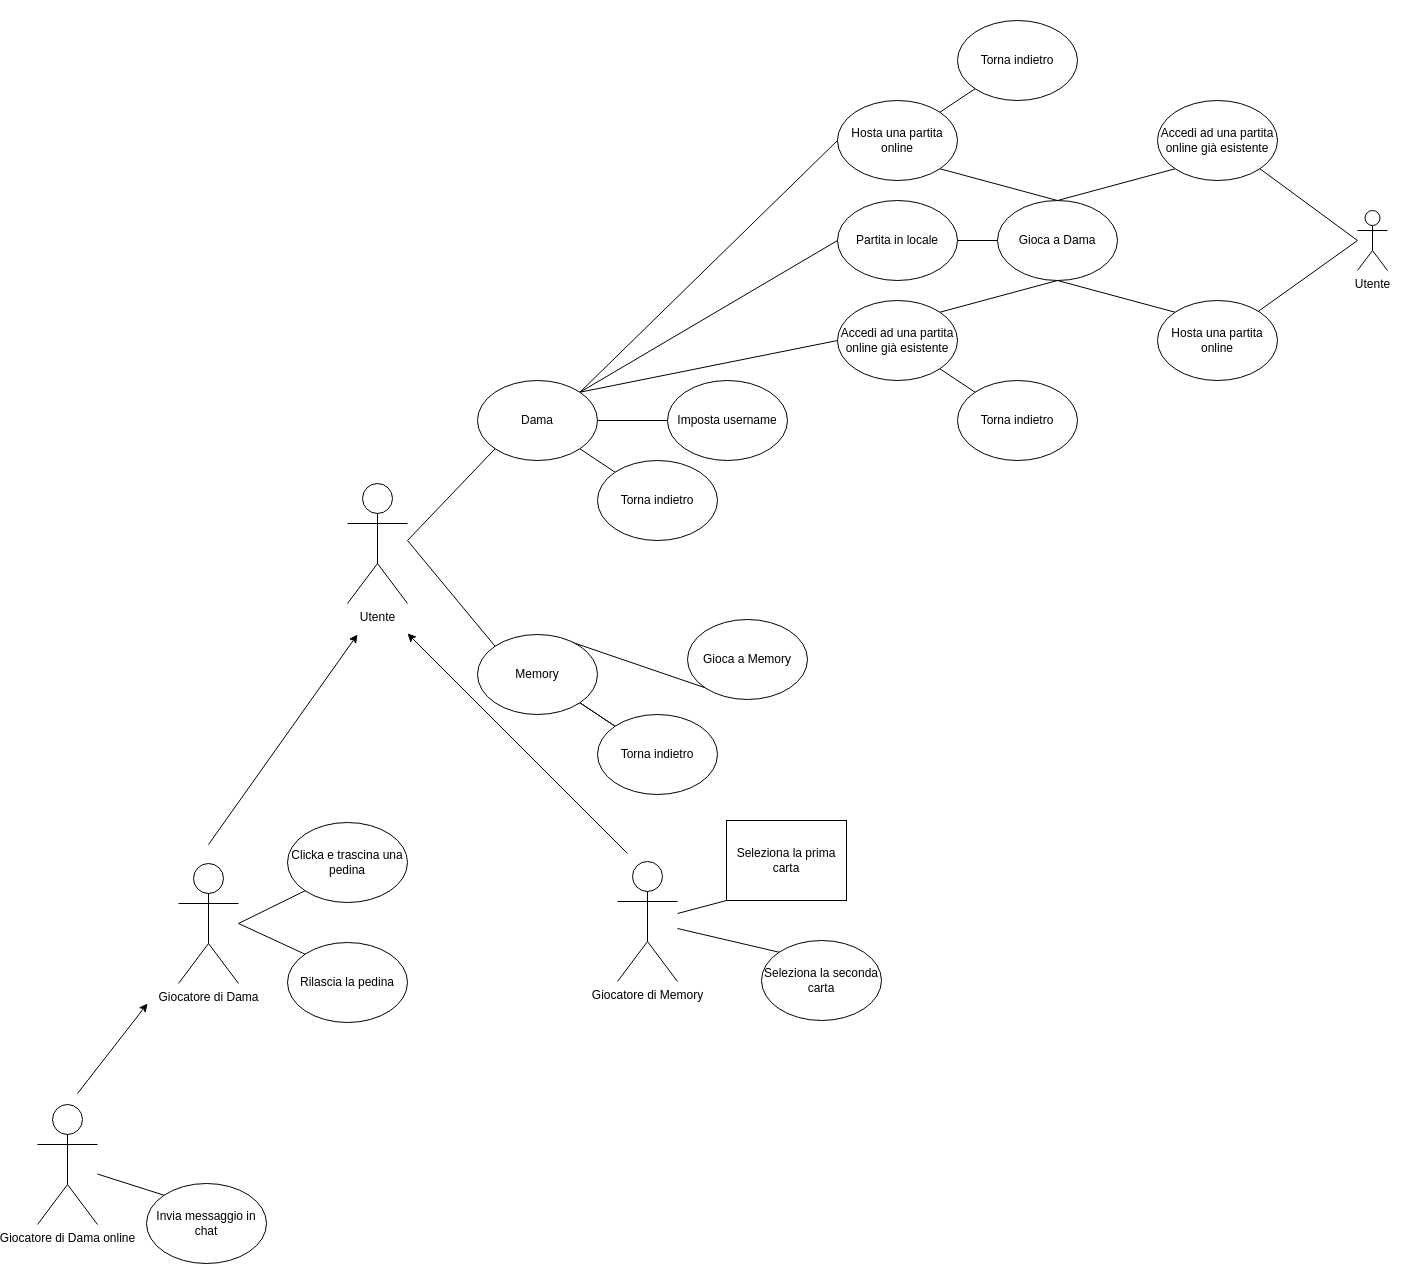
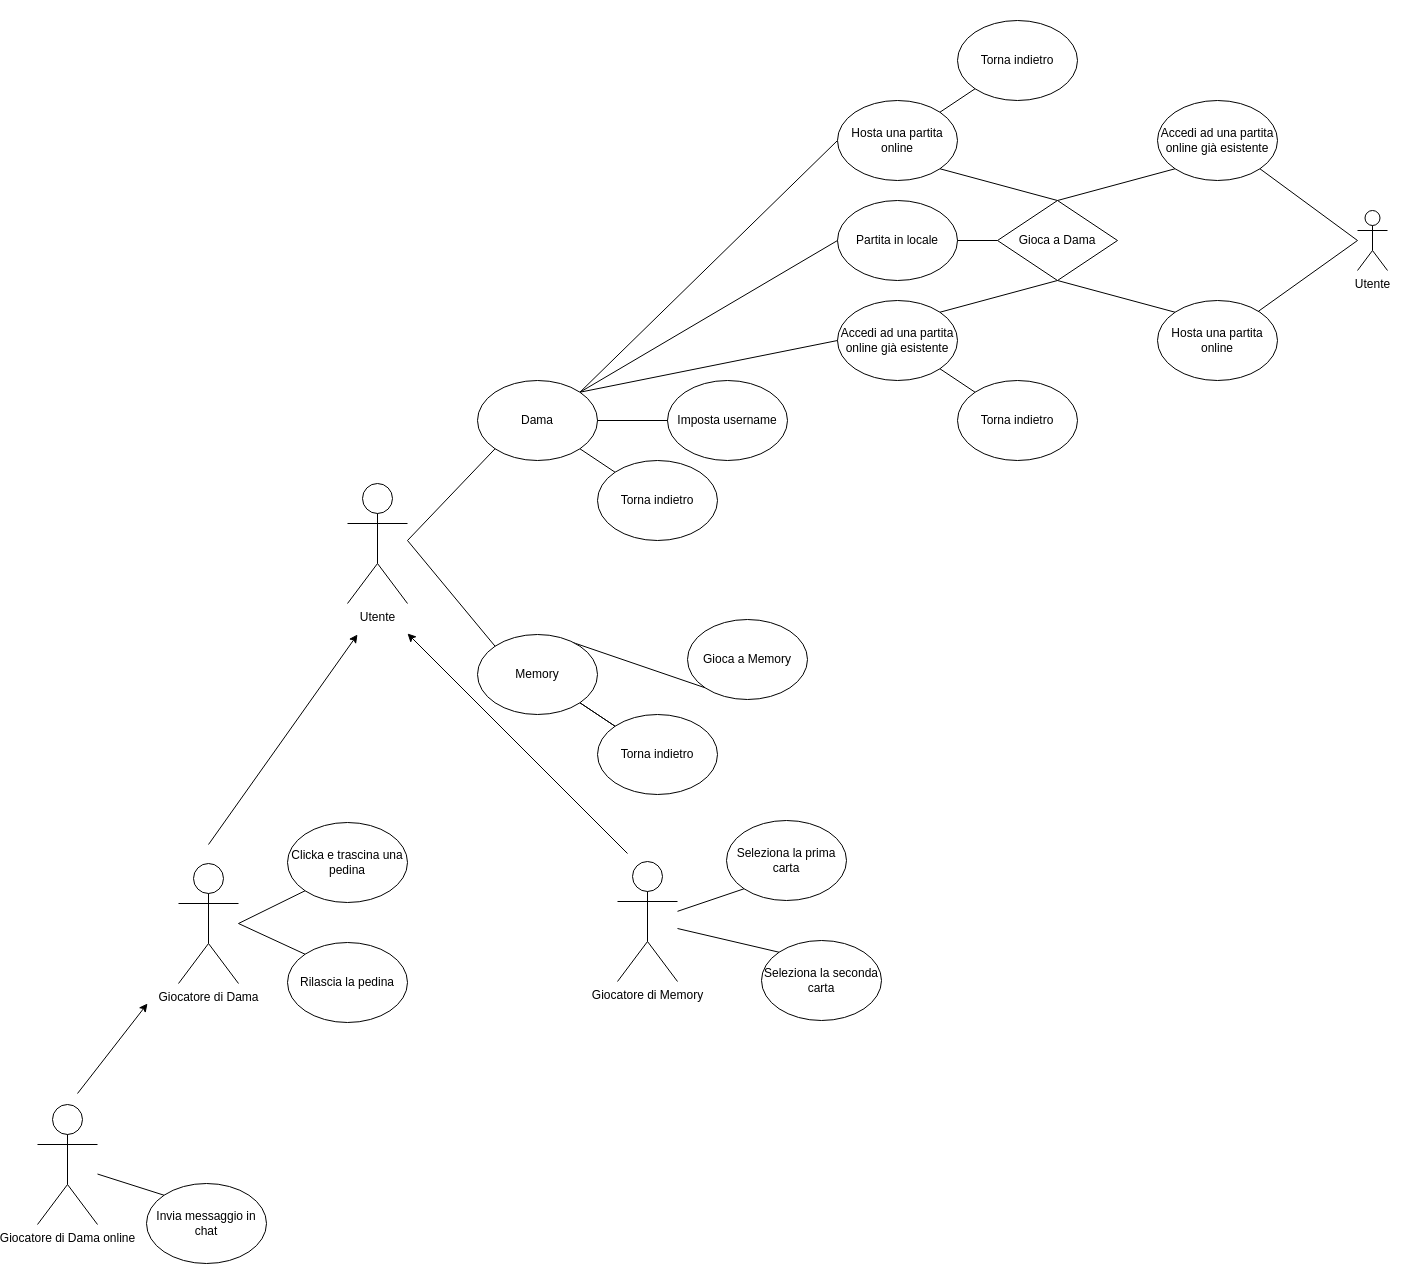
- <mxCell id="16" value="Gioca a Dama" style="ellipse;whiteSpace=wrap;html=1;" parent="1" vertex="1"><mxGeometry x="980" y="200" width="120" height="80" as="geometry" /></mxCell>
+ <mxCell id="16" value="Gioca a Dama" style="rhombus;whiteSpace=wrap;html=1;" parent="1" vertex="1"><mxGeometry x="980" y="200" width="120" height="80" as="geometry" /></mxCell>
- <mxCell id="37" value="Seleziona la prima carta" style="whiteSpace=wrap;html=1;rounded=0;" parent="1" vertex="1"><mxGeometry x="709" y="820" width="120" height="80" as="geometry" /></mxCell>
+ <mxCell id="37" value="Seleziona la prima carta" style="ellipse;whiteSpace=wrap;html=1;" parent="1" vertex="1"><mxGeometry x="709" y="820" width="120" height="80" as="geometry" /></mxCell>
